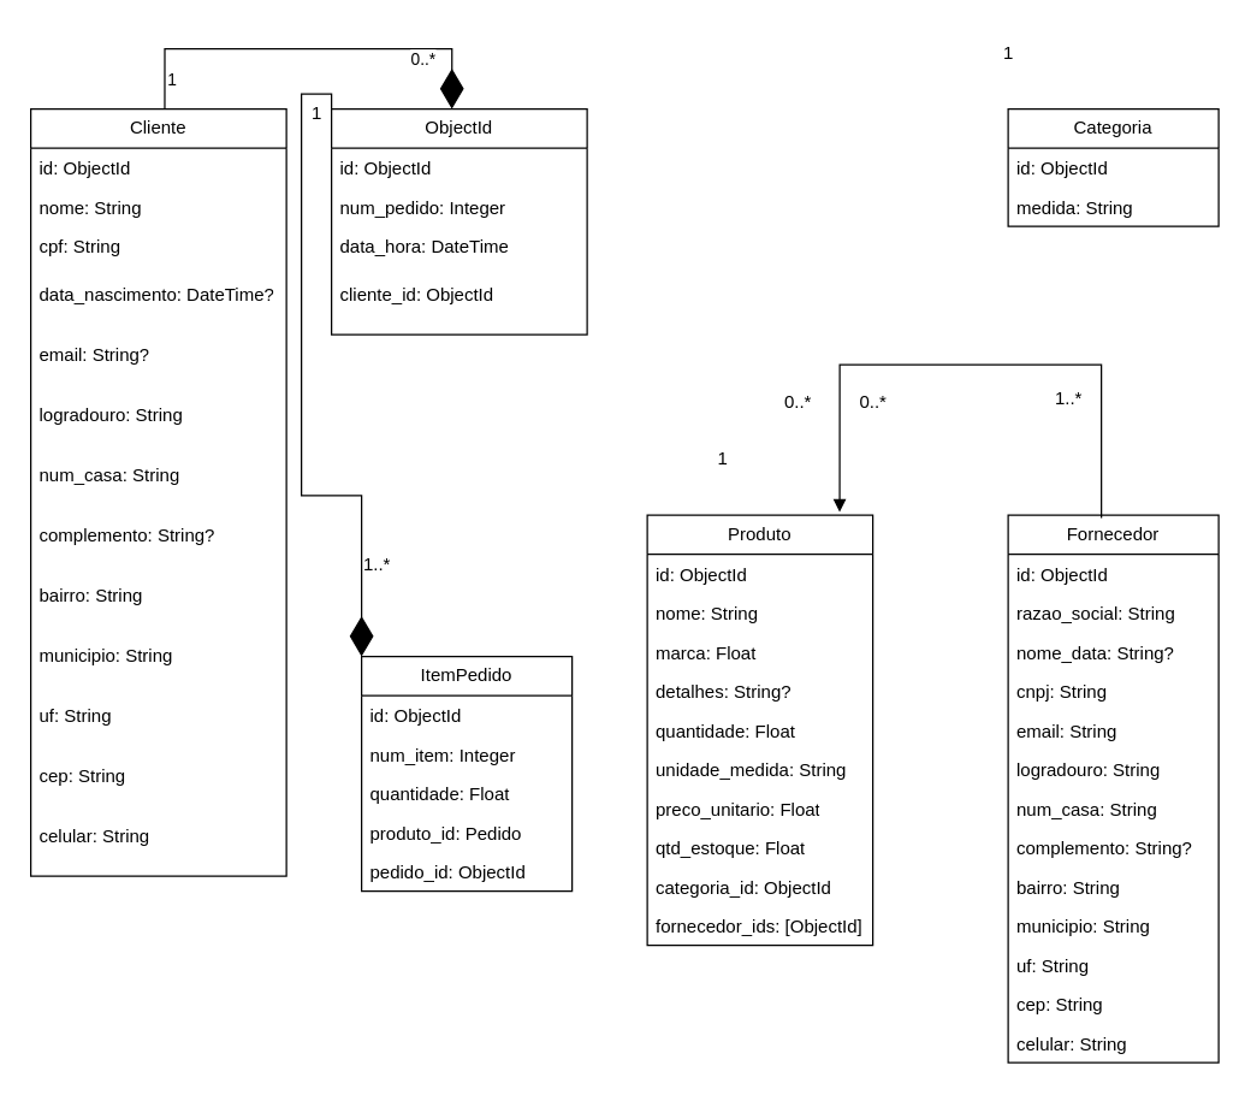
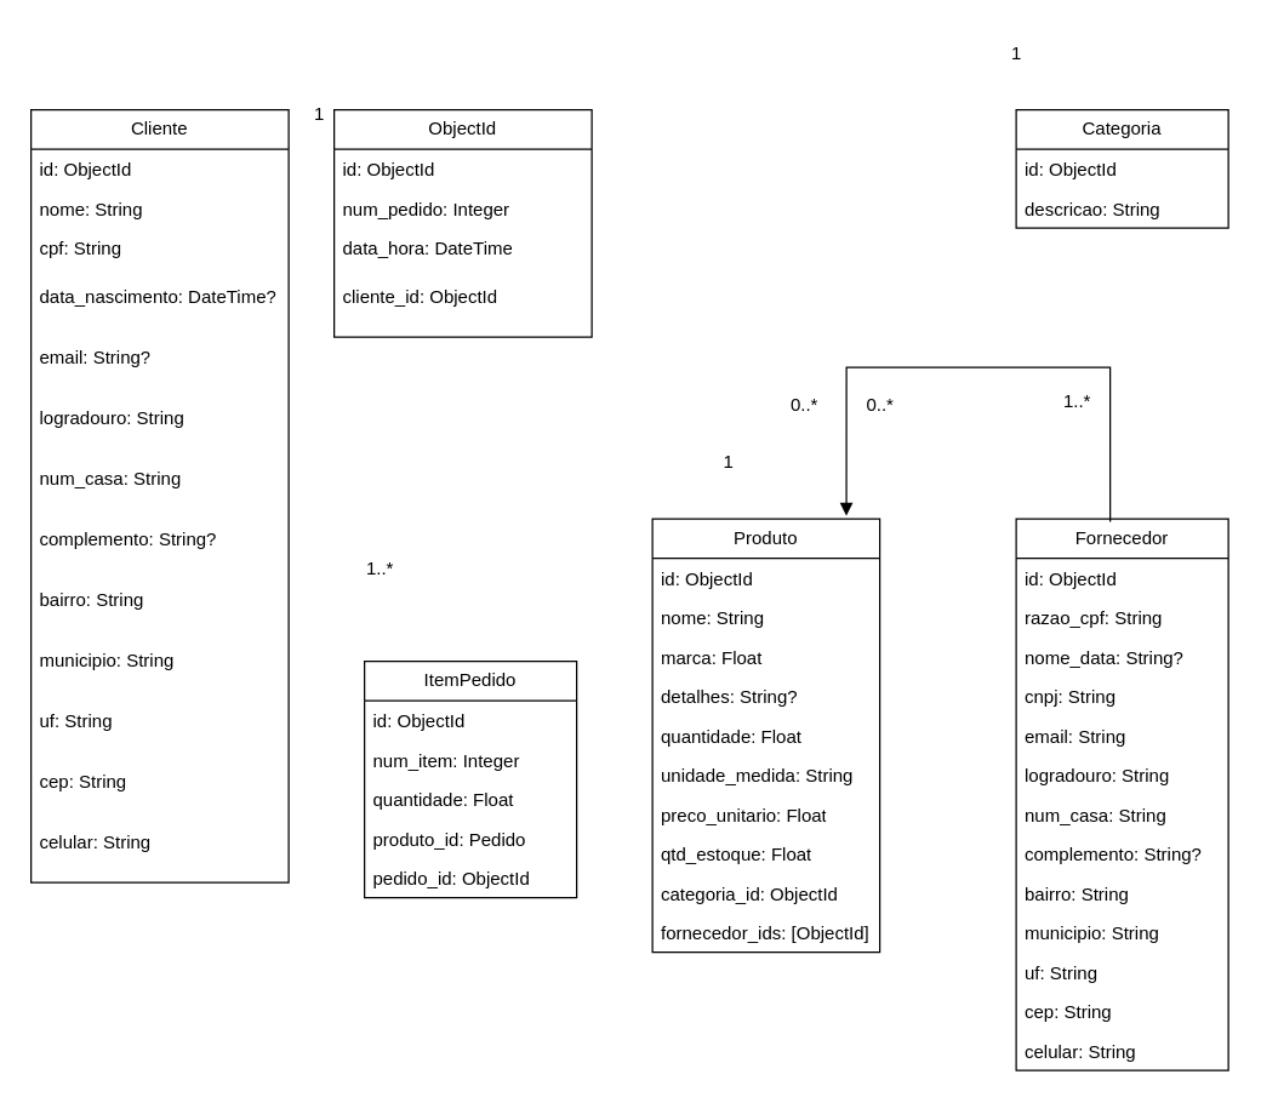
- <mxCell id="55" value="" style="endArrow=diamondThin;endFill=1;endSize=24;html=1;exitX=0.524;exitY=-0.001;exitDx=0;exitDy=0;exitPerimeter=0;entryX=0.471;entryY=0;entryDx=0;entryDy=0;entryPerimeter=0;edgeStyle=orthogonalEdgeStyle;rounded=0;" parent="1" source="2" target="16" edge="1"><mxGeometry width="160" relative="1" as="geometry"><mxPoint x="140" y="165.37" as="sourcePoint" /><mxPoint x="300" y="165.37" as="targetPoint" /><Array as="points"><mxPoint x="109" y="32" /><mxPoint x="300" y="32" /></Array></mxGeometry></mxCell>
- <mxCell id="56" value="1" style="edgeLabel;html=1;align=center;verticalAlign=middle;resizable=0;points=[];rounded=0;" parent="55" vertex="1" connectable="0"><mxGeometry x="-0.87" y="-4" relative="1" as="geometry"><mxPoint y="-1" as="offset" /></mxGeometry></mxCell>
- <mxCell id="57" value="0..*" style="edgeLabel;html=1;align=center;verticalAlign=middle;resizable=0;points=[];rounded=0;" parent="55" vertex="1" connectable="0"><mxGeometry x="0.751" y="-1" relative="1" as="geometry"><mxPoint x="-19" as="offset" /></mxGeometry></mxCell>
- <mxCell id="40" value="medida: String" style="text;strokeColor=none;fillColor=none;align=left;verticalAlign=top;spacingLeft=4;spacingRight=4;overflow=hidden;rotatable=0;points=[[0,0.5],[1,0.5]];portConstraint=eastwest;whiteSpace=wrap;html=1;rounded=0;" parent="38" vertex="1"><mxGeometry y="52" width="140" height="26" as="geometry" /></mxCell>
+ <mxCell id="40" value="descricao: String" style="text;strokeColor=none;fillColor=none;align=left;verticalAlign=top;spacingLeft=4;spacingRight=4;overflow=hidden;rotatable=0;points=[[0,0.5],[1,0.5]];portConstraint=eastwest;whiteSpace=wrap;html=1;rounded=0;" parent="38" vertex="1"><mxGeometry y="52" width="140" height="26" as="geometry" /></mxCell>
- <mxCell id="58" value="" style="endArrow=diamondThin;endFill=1;endSize=24;html=1;edgeStyle=orthogonalEdgeStyle;exitX=0;exitY=0;exitDx=0;exitDy=0;entryX=0;entryY=0;entryDx=0;entryDy=0;rounded=0;" parent="1" source="16" target="21" edge="1"><mxGeometry width="160" relative="1" as="geometry"><mxPoint x="200" y="242" as="sourcePoint" /><mxPoint x="360" y="242" as="targetPoint" /><Array as="points"><mxPoint x="220" y="62" /><mxPoint x="200" y="62" /><mxPoint x="200" y="329" /><mxPoint x="240" y="329" /></Array></mxGeometry></mxCell>
- <mxCell id="43" value="razao_social: String" style="text;strokeColor=none;fillColor=none;align=left;verticalAlign=top;spacingLeft=4;spacingRight=4;overflow=hidden;rotatable=0;points=[[0,0.5],[1,0.5]];portConstraint=eastwest;whiteSpace=wrap;html=1;rounded=0;" parent="41" vertex="1"><mxGeometry y="52" width="140" height="26" as="geometry" /></mxCell>
+ <mxCell id="43" value="razao_cpf: String" style="text;strokeColor=none;fillColor=none;align=left;verticalAlign=top;spacingLeft=4;spacingRight=4;overflow=hidden;rotatable=0;points=[[0,0.5],[1,0.5]];portConstraint=eastwest;whiteSpace=wrap;html=1;rounded=0;" parent="41" vertex="1"><mxGeometry y="52" width="140" height="26" as="geometry" /></mxCell>
